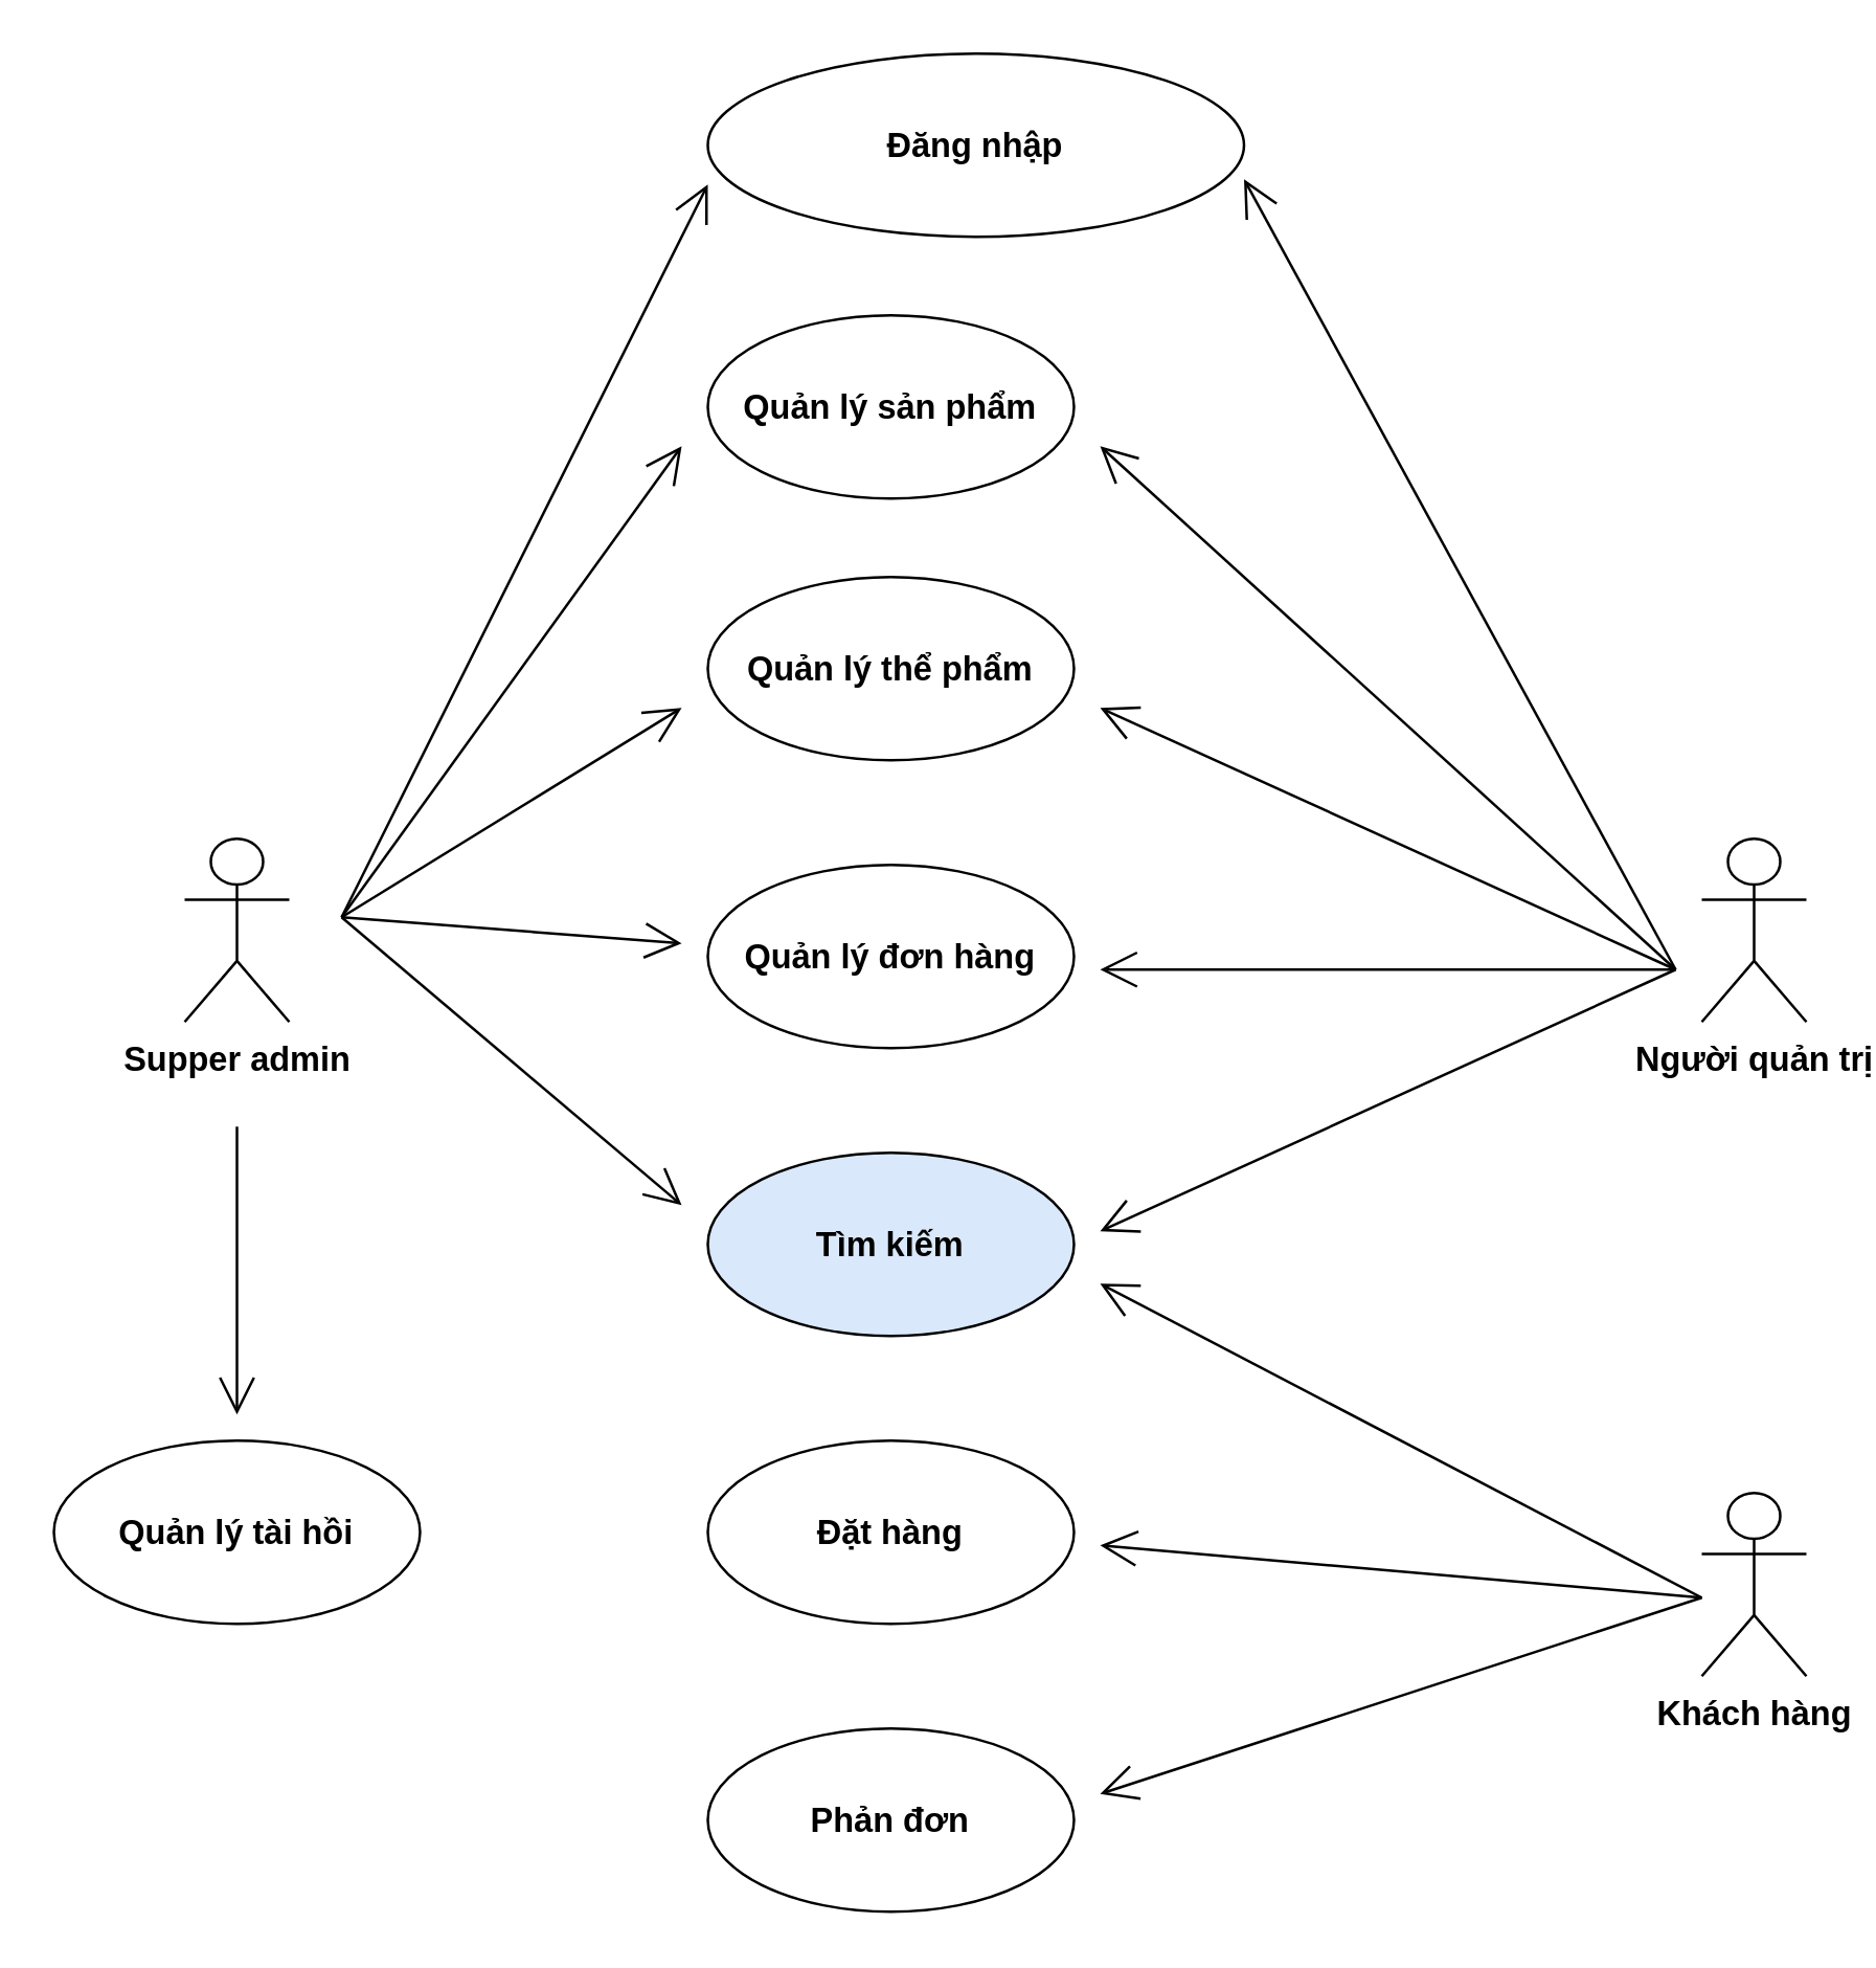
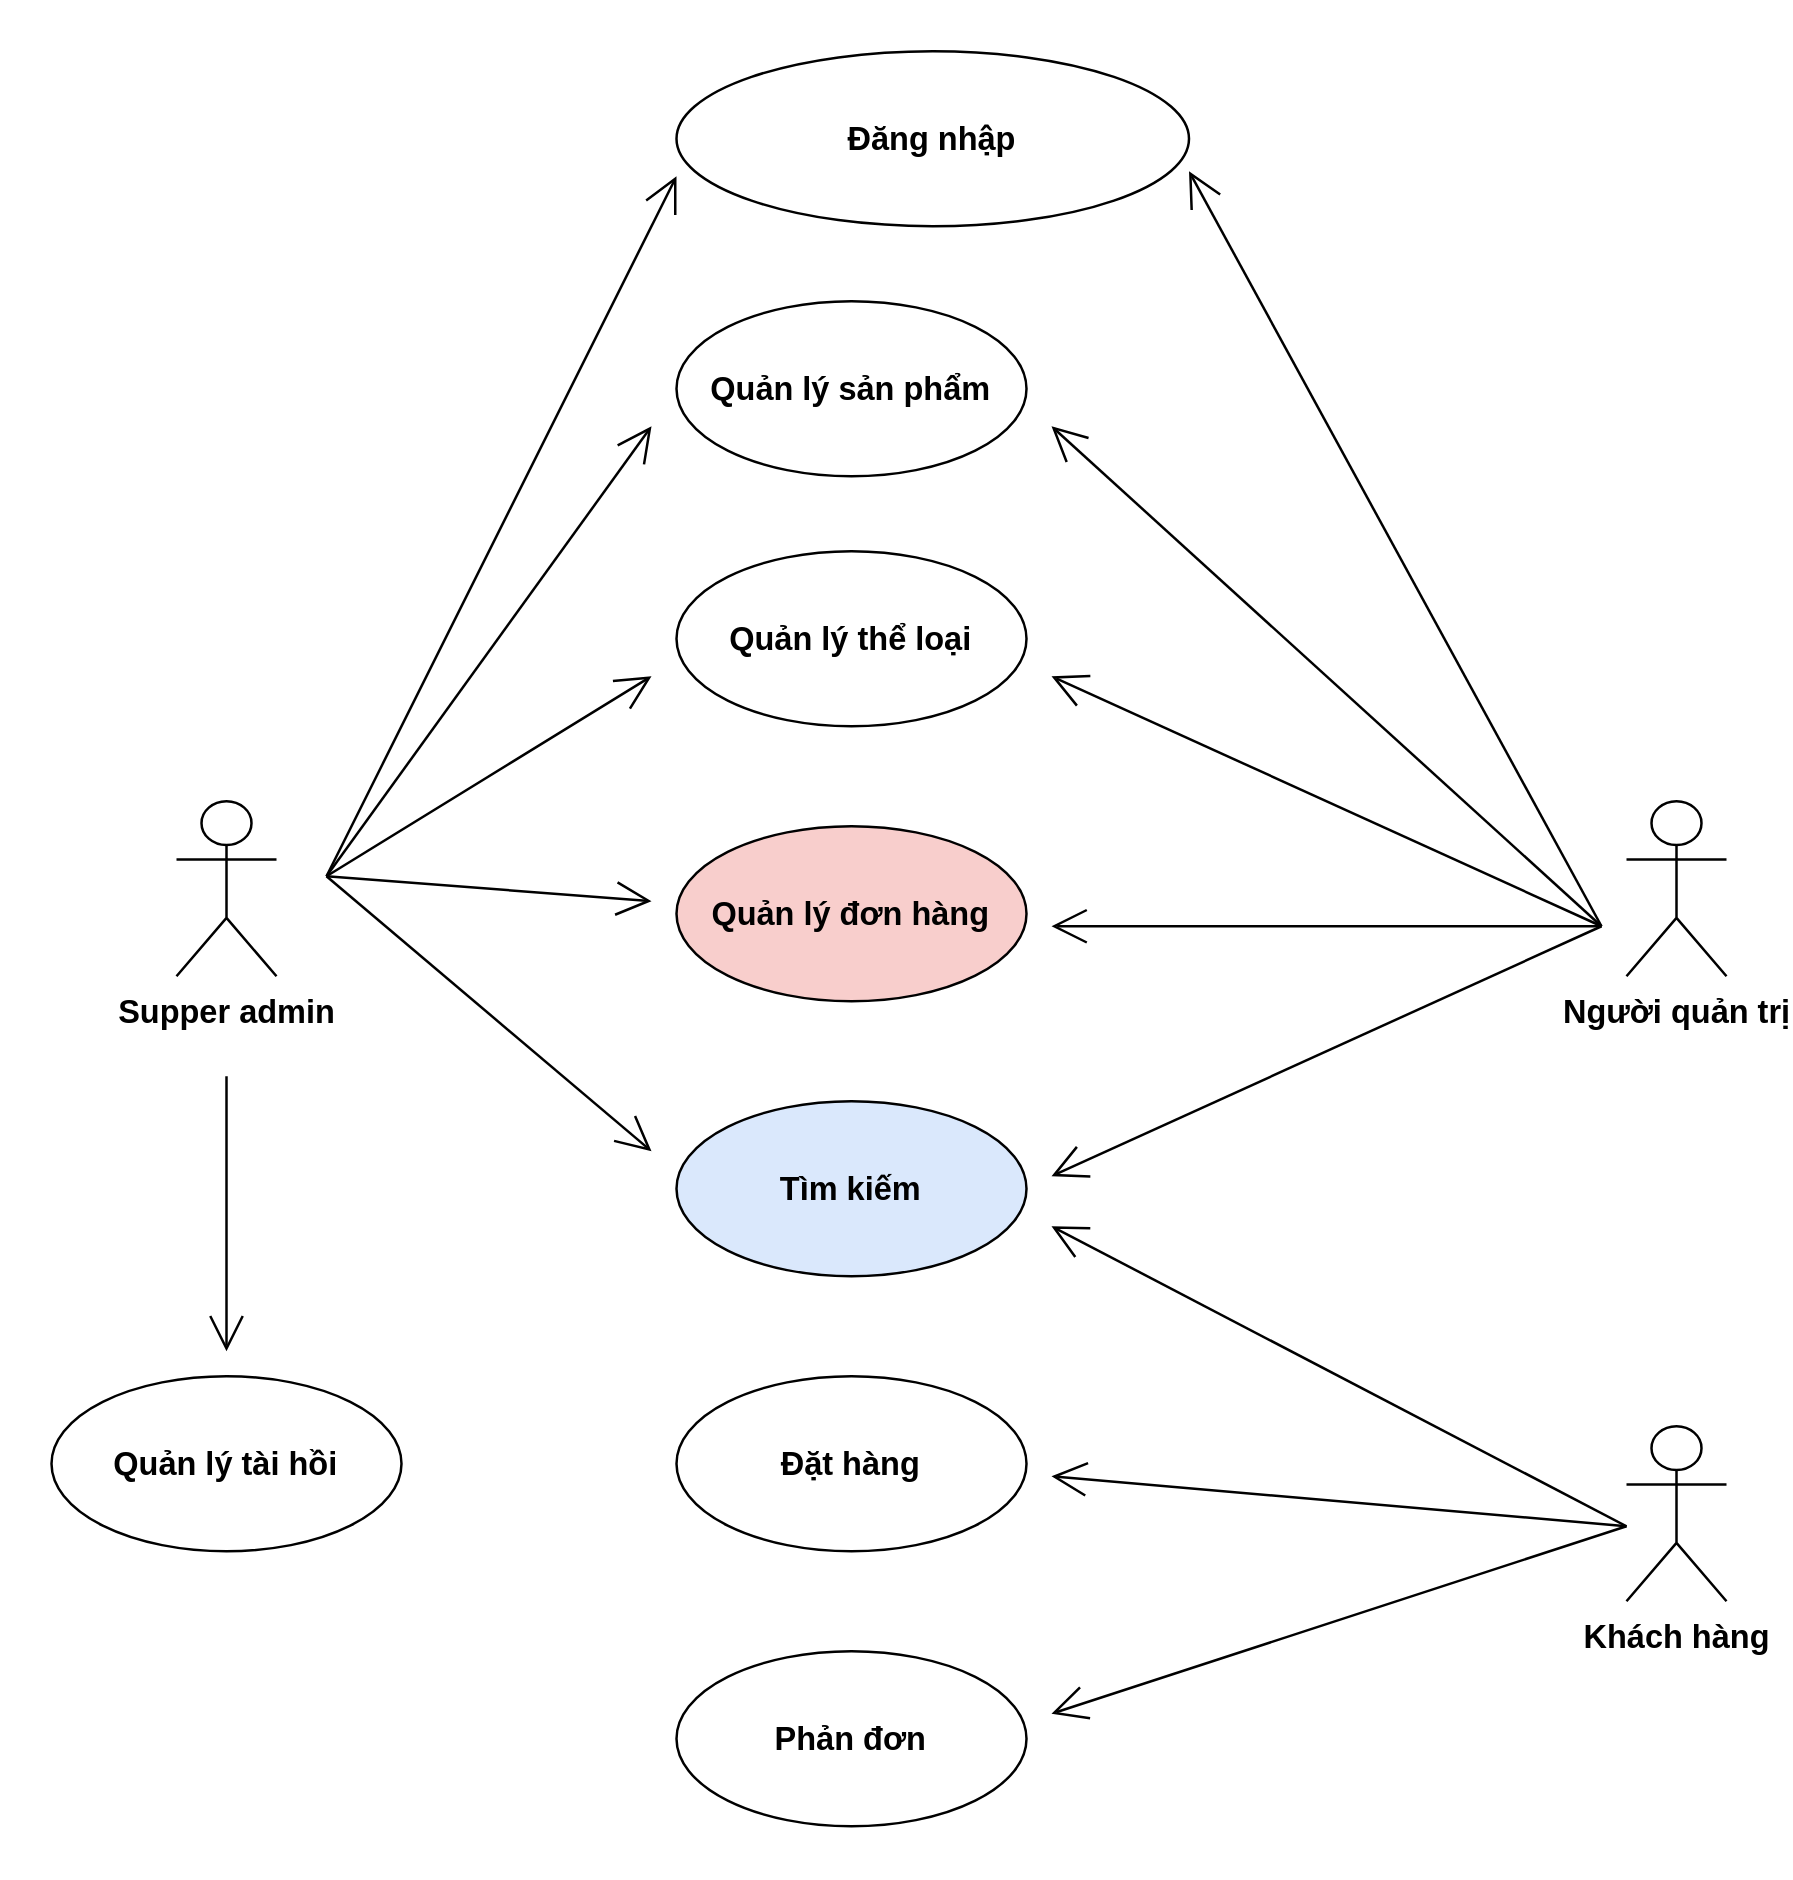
- <mxCell id="3" value="&lt;font style=&quot;font-size: 13px&quot;&gt;&lt;b&gt;Quản lý thể phẩm&lt;/b&gt;&lt;/font&gt;" style="ellipse;whiteSpace=wrap;html=1;" parent="1" vertex="1"><mxGeometry x="270" y="220" width="140" height="70" as="geometry" /></mxCell>
+ <mxCell id="3" value="&lt;font style=&quot;font-size: 13px&quot;&gt;&lt;b&gt;Quản lý thể loại&lt;/b&gt;&lt;/font&gt;" style="ellipse;whiteSpace=wrap;html=1;" parent="1" vertex="1"><mxGeometry x="270" y="220" width="140" height="70" as="geometry" /></mxCell>
- <mxCell id="4" value="&lt;b&gt;&lt;font style=&quot;font-size: 13px&quot;&gt;Quản lý đơn hàng&lt;/font&gt;&lt;/b&gt;" style="ellipse;whiteSpace=wrap;html=1;" parent="1" vertex="1"><mxGeometry x="270" y="330" width="140" height="70" as="geometry" /></mxCell>
+ <mxCell id="4" value="&lt;b&gt;&lt;font style=&quot;font-size: 13px&quot;&gt;Quản lý đơn hàng&lt;/font&gt;&lt;/b&gt;" style="ellipse;whiteSpace=wrap;html=1;fillColor=#f8cecc;" parent="1" vertex="1"><mxGeometry x="270" y="330" width="140" height="70" as="geometry" /></mxCell>
